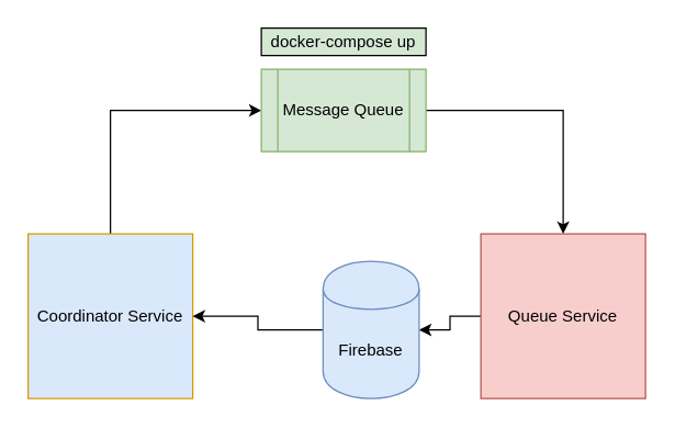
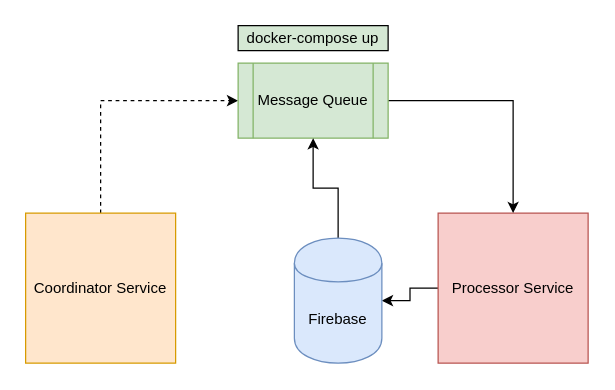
- <mxCell id="2" style="edgeStyle=orthogonalEdgeStyle;rounded=0;orthogonalLoop=1;jettySize=auto;html=1;entryX=0;entryY=0.5;entryDx=0;entryDy=0;" parent="1" source="3" target="7" edge="1"><mxGeometry relative="1" as="geometry"><Array as="points"><mxPoint x="80" y="80" /></Array></mxGeometry></mxCell>
+ <mxCell id="2" style="edgeStyle=orthogonalEdgeStyle;rounded=0;orthogonalLoop=1;jettySize=auto;html=1;entryX=0;entryY=0.5;entryDx=0;entryDy=0;dashed=1;" parent="1" source="3" target="7" edge="1"><mxGeometry relative="1" as="geometry"><Array as="points"><mxPoint x="80" y="80" /></Array></mxGeometry></mxCell>
- <mxCell id="3" value="Coordinator Service" style="whiteSpace=wrap;html=1;aspect=fixed;fillColor=#dae8fc;strokeColor=#d79b00;" parent="1" vertex="1"><mxGeometry x="20" y="170" width="120" height="120" as="geometry" /></mxCell>
+ <mxCell id="3" value="Coordinator Service" style="whiteSpace=wrap;html=1;aspect=fixed;fillColor=#ffe6cc;strokeColor=#d79b00;" parent="1" vertex="1"><mxGeometry x="20" y="170" width="120" height="120" as="geometry" /></mxCell>
- <mxCell id="5" value="Queue Service" style="whiteSpace=wrap;html=1;aspect=fixed;fillColor=#f8cecc;strokeColor=#b85450;" parent="1" vertex="1"><mxGeometry x="350" y="170" width="120" height="120" as="geometry" /></mxCell>
+ <mxCell id="5" value="Processor Service" style="whiteSpace=wrap;html=1;aspect=fixed;fillColor=#f8cecc;strokeColor=#b85450;" parent="1" vertex="1"><mxGeometry x="350" y="170" width="120" height="120" as="geometry" /></mxCell>
- <mxCell id="8" style="edgeStyle=orthogonalEdgeStyle;rounded=0;orthogonalLoop=1;jettySize=auto;html=1;entryX=1;entryY=0.5;entryDx=0;entryDy=0;" parent="1" source="9" target="3" edge="1"><mxGeometry relative="1" as="geometry" /></mxCell>
+ <mxCell id="8" style="edgeStyle=orthogonalEdgeStyle;rounded=0;orthogonalLoop=1;jettySize=auto;html=1;" parent="1" source="9" target="7" edge="1"><mxGeometry relative="1" as="geometry" /></mxCell>
